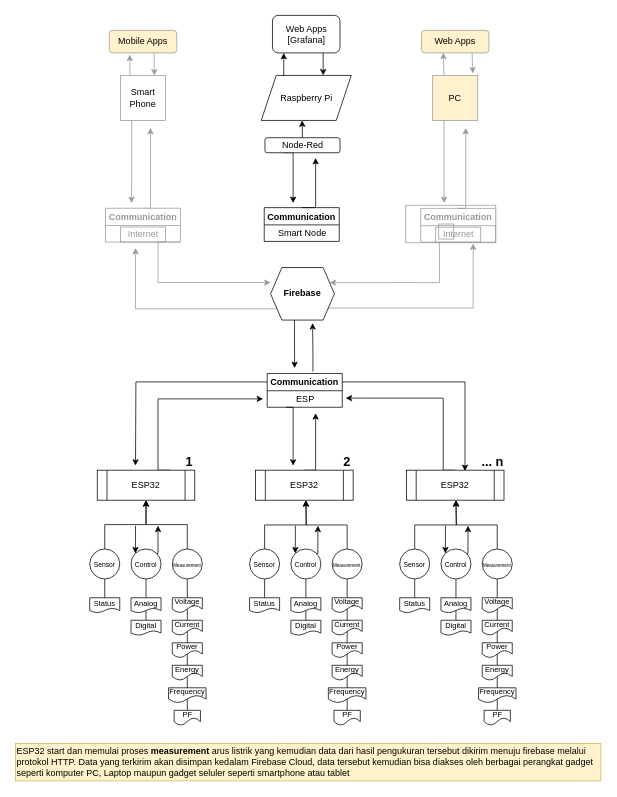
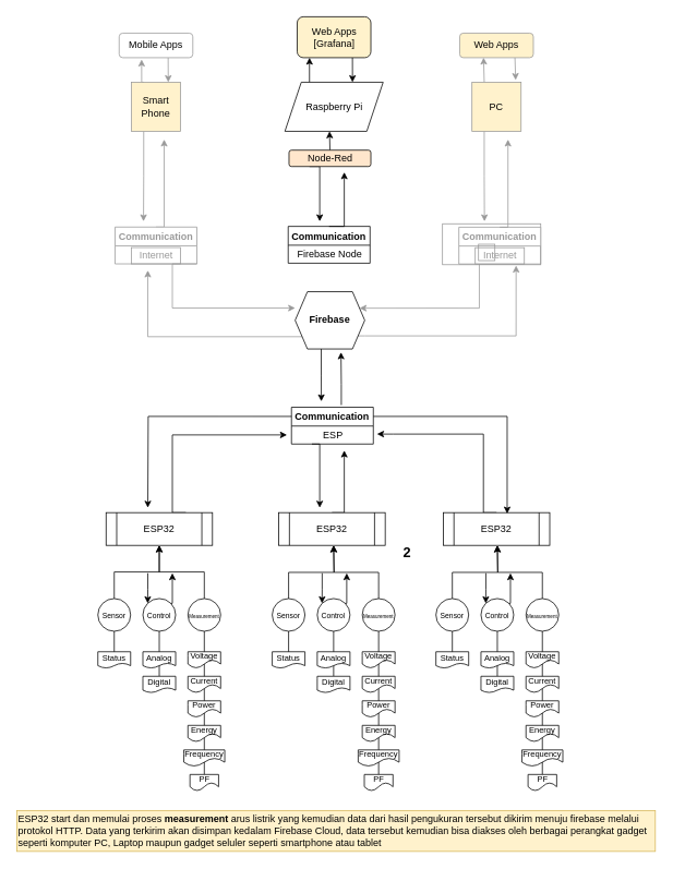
- <mxCell id="35" value="Web Apps&lt;br&gt;[Grafana]" style="rounded=1;whiteSpace=wrap;html=1;" parent="1" vertex="1"><mxGeometry x="362.5" y="20" width="90" height="50" as="geometry" /></mxCell>
+ <mxCell id="35" value="Web Apps&lt;br&gt;[Grafana]" style="rounded=1;whiteSpace=wrap;html=1;fillColor=#fff2cc;" parent="1" vertex="1"><mxGeometry x="362.5" y="20" width="90" height="50" as="geometry" /></mxCell>
- <mxCell id="33" value="Mobile Apps" style="rounded=1;whiteSpace=wrap;html=1;strokeColor=#999999;fillColor=#fff2cc;" parent="1" vertex="1"><mxGeometry x="145" y="40" width="90" height="30" as="geometry" /></mxCell>
+ <mxCell id="33" value="Mobile Apps" style="rounded=1;whiteSpace=wrap;html=1;strokeColor=#999999;" parent="1" vertex="1"><mxGeometry x="145" y="40" width="90" height="30" as="geometry" /></mxCell>
- <mxCell id="23" value="Smart&lt;br&gt;Phone" style="rounded=0;whiteSpace=wrap;html=1;strokeColor=#999999;" parent="1" vertex="1"><mxGeometry x="160" y="100" width="60" height="60" as="geometry" /></mxCell>
+ <mxCell id="23" value="Smart&lt;br&gt;Phone" style="rounded=0;whiteSpace=wrap;html=1;strokeColor=#999999;fillColor=#fff2cc;" parent="1" vertex="1"><mxGeometry x="160" y="100" width="60" height="60" as="geometry" /></mxCell>
- <mxCell id="17" value="Node-Red" style="rounded=1;whiteSpace=wrap;html=1;" parent="1" vertex="1"><mxGeometry x="352.5" y="183" width="100" height="20" as="geometry" /></mxCell>
+ <mxCell id="17" value="Node-Red" style="rounded=1;whiteSpace=wrap;html=1;fillColor=#ffe6cc;" parent="1" vertex="1"><mxGeometry x="352.5" y="183" width="100" height="20" as="geometry" /></mxCell>
- <mxCell id="40" value="Smart Node" style="text;html=1;align=center;verticalAlign=middle;resizable=0;points=[];autosize=1;strokeColor=none;" parent="39" vertex="1"><mxGeometry x="5" y="25.0" width="90" height="20" as="geometry" /></mxCell>
+ <mxCell id="40" value="Firebase Node" style="text;html=1;align=center;verticalAlign=middle;resizable=0;points=[];autosize=1;strokeColor=none;" parent="39" vertex="1"><mxGeometry x="5" y="25.0" width="90" height="20" as="geometry" /></mxCell>
- <mxCell id="110" value="&lt;b&gt;&lt;font style=&quot;font-size: 17px&quot;&gt;1&lt;/font&gt;&lt;/b&gt;" style="text;html=1;strokeColor=none;fillColor=none;align=center;verticalAlign=middle;whiteSpace=wrap;rounded=0;" parent="1" vertex="1"><mxGeometry x="231.5" y="606" width="40" height="20" as="geometry" /></mxCell>
- <mxCell id="111" value="&lt;b&gt;&lt;font style=&quot;font-size: 17px&quot;&gt;2&lt;/font&gt;&lt;/b&gt;" style="text;html=1;strokeColor=none;fillColor=none;align=center;verticalAlign=middle;whiteSpace=wrap;rounded=0;" parent="1" vertex="1"><mxGeometry x="441.5" y="606" width="40" height="20" as="geometry" /></mxCell>
+ <mxCell id="111" value="&lt;b&gt;&lt;font style=&quot;font-size: 17px&quot;&gt;2&lt;/font&gt;&lt;/b&gt;" style="text;html=1;strokeColor=none;fillColor=none;align=center;verticalAlign=middle;whiteSpace=wrap;rounded=0;" parent="1" vertex="1"><mxGeometry x="476.5" y="666" width="40" height="20" as="geometry" /></mxCell>
- <mxCell id="112" value="&lt;b&gt;&lt;font style=&quot;font-size: 17px&quot;&gt;... n&lt;/font&gt;&lt;/b&gt;" style="text;html=1;strokeColor=none;fillColor=none;align=center;verticalAlign=middle;whiteSpace=wrap;rounded=0;" parent="1" vertex="1"><mxGeometry x="635.5" y="606" width="40" height="20" as="geometry" /></mxCell>
